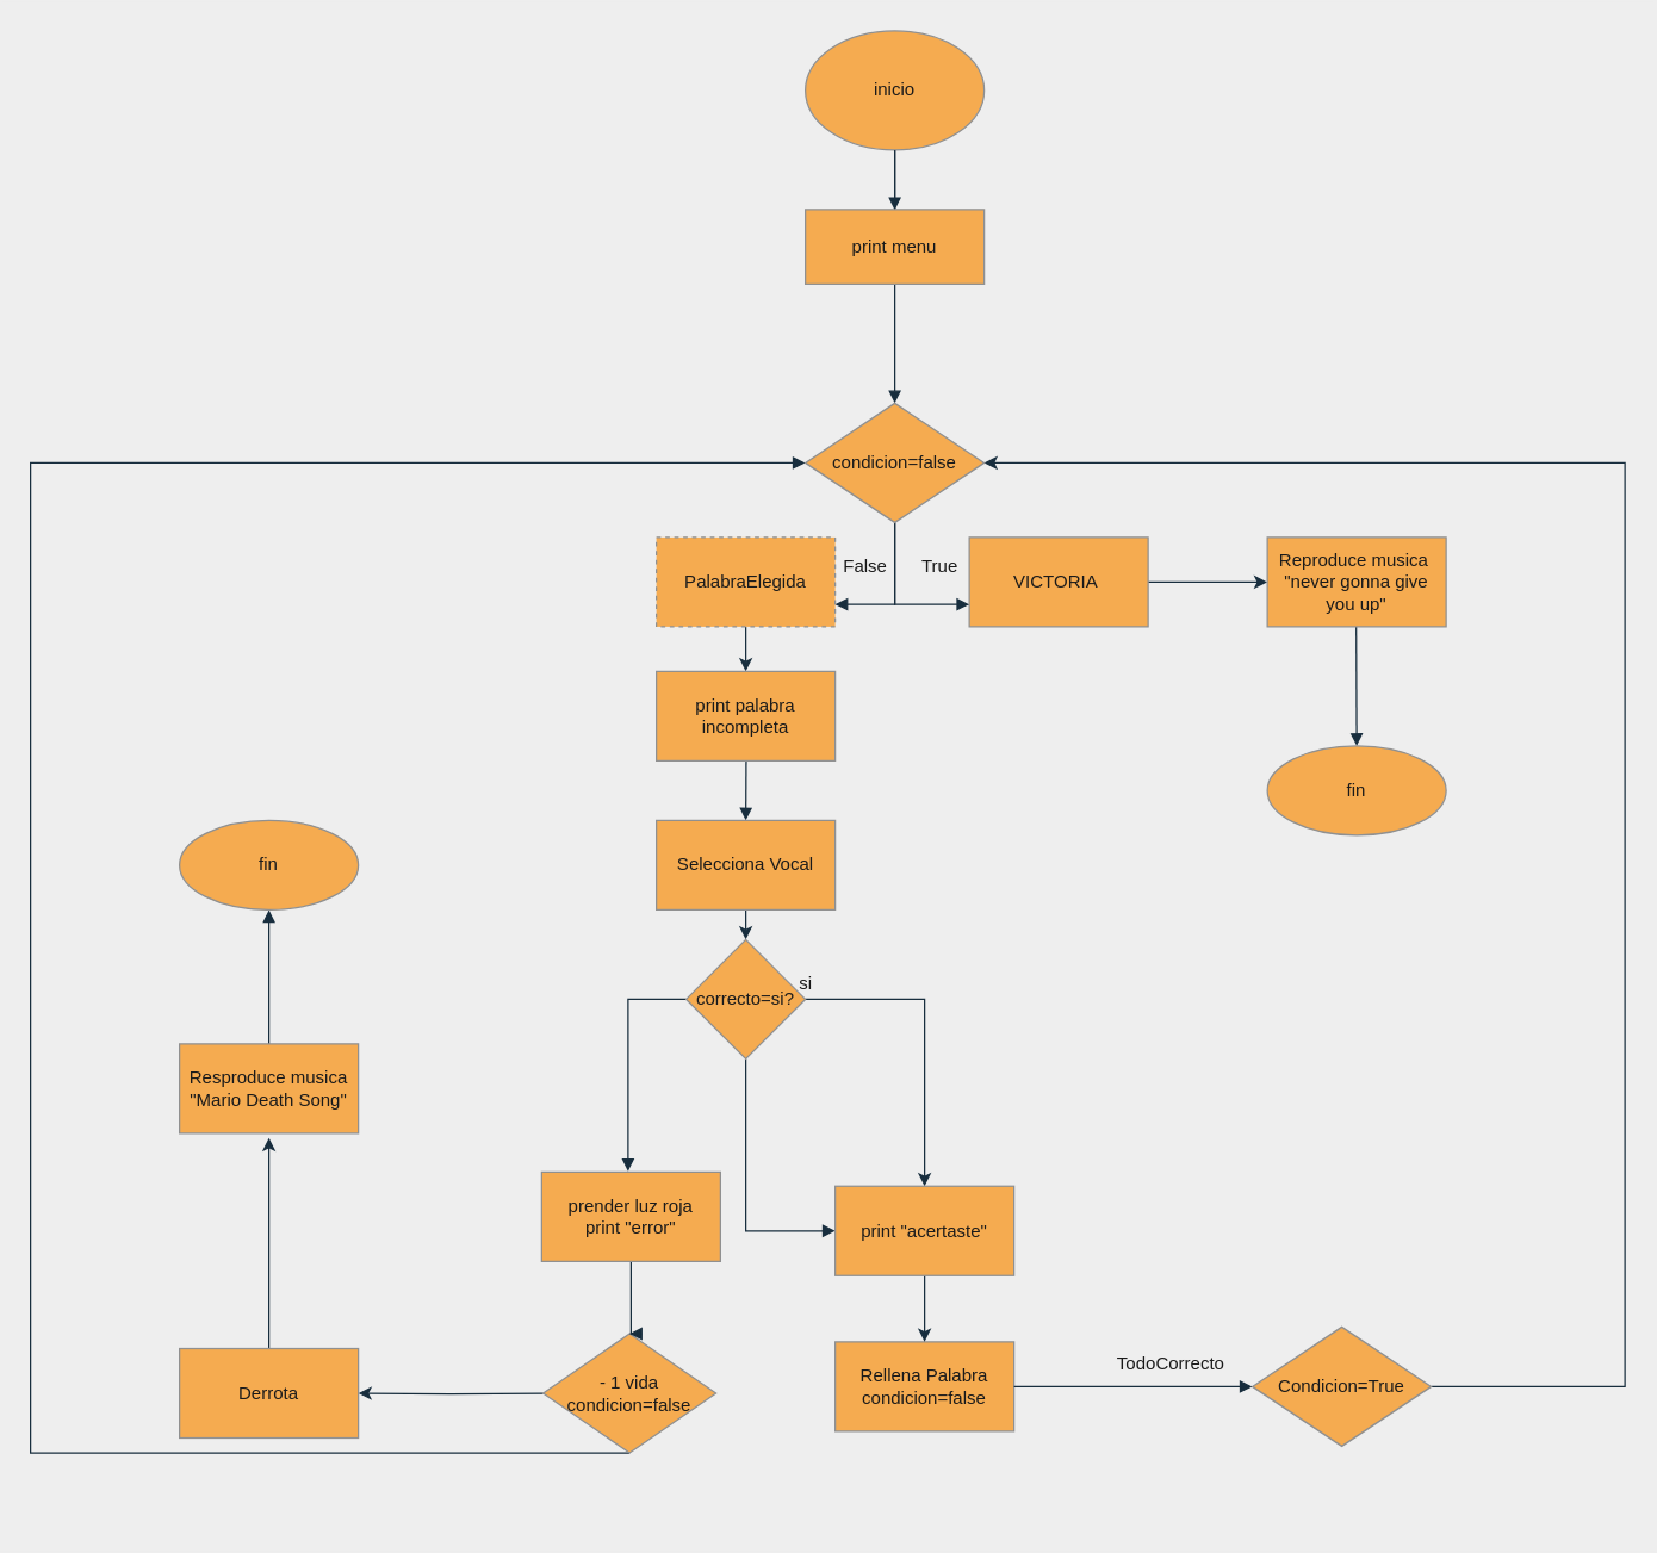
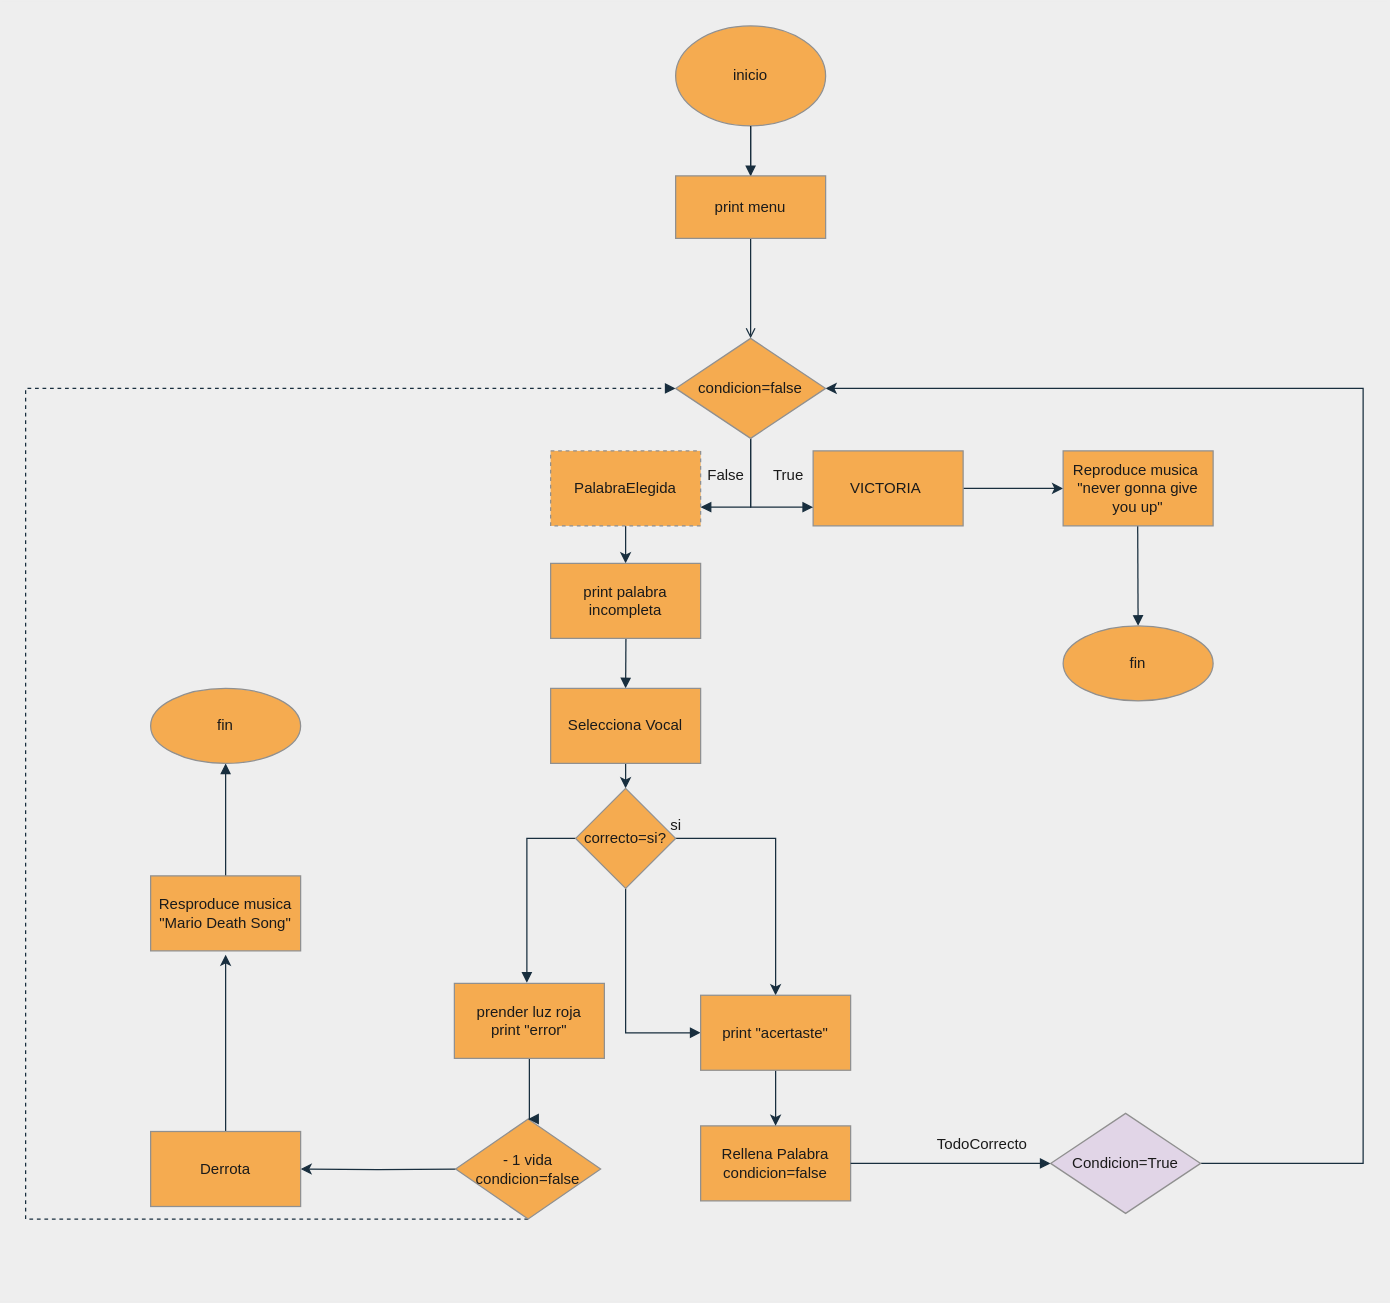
- <mxCell id="27" style="edgeStyle=elbowEdgeStyle;rounded=0;orthogonalLoop=1;jettySize=auto;html=1;entryX=0.5;entryY=0;entryDx=0;entryDy=0;endArrow=block;endFill=1;startArrow=none;labelBackgroundColor=#EEEEEE;strokeColor=#182E3E;fontColor=#1A1A1A;exitX=0.5;exitY=1;exitDx=0;exitDy=0;" parent="1" source="36" target="30" edge="1"><mxGeometry relative="1" as="geometry"><mxPoint x="600.294" y="219.706" as="sourcePoint" /></mxGeometry></mxCell>
+ <mxCell id="27" style="edgeStyle=elbowEdgeStyle;rounded=0;orthogonalLoop=1;jettySize=auto;html=1;entryX=0.5;entryY=0;entryDx=0;entryDy=0;endArrow=open;endFill=1;startArrow=none;labelBackgroundColor=#EEEEEE;strokeColor=#182E3E;fontColor=#1A1A1A;exitX=0.5;exitY=1;exitDx=0;exitDy=0;" parent="1" source="36" target="30" edge="1"><mxGeometry relative="1" as="geometry"><mxPoint x="600.294" y="219.706" as="sourcePoint" /></mxGeometry></mxCell>
- <mxCell id="24" style="edgeStyle=elbowEdgeStyle;rounded=0;orthogonalLoop=1;jettySize=auto;html=1;entryX=0;entryY=0.5;entryDx=0;entryDy=0;endArrow=block;endFill=1;exitX=0.5;exitY=1;exitDx=0;exitDy=0;labelBackgroundColor=#EEEEEE;strokeColor=#182E3E;fontColor=#1A1A1A;" parent="1" source="25" target="30" edge="1"><mxGeometry relative="1" as="geometry"><Array as="points"><mxPoint x="20" y="1020" /><mxPoint x="20" y="640" /></Array></mxGeometry></mxCell>
+ <mxCell id="24" style="edgeStyle=elbowEdgeStyle;rounded=0;orthogonalLoop=1;jettySize=auto;html=1;entryX=0;entryY=0.5;entryDx=0;entryDy=0;endArrow=block;endFill=1;exitX=0.5;exitY=1;exitDx=0;exitDy=0;labelBackgroundColor=#EEEEEE;strokeColor=#182E3E;fontColor=#1A1A1A;dashed=1;" parent="1" source="25" target="30" edge="1"><mxGeometry relative="1" as="geometry"><Array as="points"><mxPoint x="20" y="1020" /><mxPoint x="20" y="640" /></Array></mxGeometry></mxCell>
- <mxCell id="35" value="&lt;span&gt;Condicion=&lt;/span&gt;&lt;span&gt;True&lt;/span&gt;" style="rhombus;whiteSpace=wrap;html=1;fillColor=#F5AB50;strokeColor=#909090;fontColor=#1A1A1A;" parent="1" vertex="1"><mxGeometry x="840" y="890" width="120" height="80" as="geometry" /></mxCell>
+ <mxCell id="35" value="&lt;span&gt;Condicion=&lt;/span&gt;&lt;span&gt;True&lt;/span&gt;" style="rhombus;whiteSpace=wrap;html=1;fillColor=#e1d5e7;strokeColor=#909090;fontColor=#1A1A1A;" parent="1" vertex="1"><mxGeometry x="840" y="890" width="120" height="80" as="geometry" /></mxCell>
